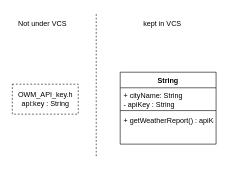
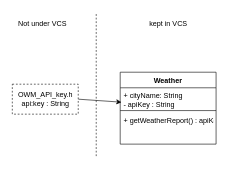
- <mxCell id="10" value="kept in VCS" style="text;html=1;align=center;verticalAlign=middle;resizable=0;points=[];autosize=1;" parent="1" vertex="1"><mxGeometry x="230" y="30" width="80" height="20" as="geometry" /></mxCell>
+ <mxCell id="10" value="kept in VCS" style="text;html=1;align=center;verticalAlign=middle;resizable=0;points=[];autosize=1;" parent="1" vertex="1"><mxGeometry x="240" y="30" width="80" height="20" as="geometry" /></mxCell>
- <mxCell id="4" value="String" style="swimlane;fontStyle=1;align=center;verticalAlign=top;childLayout=stackLayout;horizontal=1;startSize=26;horizontalStack=0;resizeParent=1;resizeParentMax=0;resizeLast=0;collapsible=1;marginBottom=0;" parent="1" vertex="1"><mxGeometry x="200" y="120" width="160" height="120" as="geometry" /></mxCell>
+ <mxCell id="4" value="Weather" style="swimlane;fontStyle=1;align=center;verticalAlign=top;childLayout=stackLayout;horizontal=1;startSize=26;horizontalStack=0;resizeParent=1;resizeParentMax=0;resizeLast=0;collapsible=1;marginBottom=0;" parent="1" vertex="1"><mxGeometry x="200" y="120" width="160" height="120" as="geometry" /></mxCell>
+ <mxCell id="2" style="rounded=0;orthogonalLoop=1;jettySize=auto;html=1;exitX=1;exitY=0.5;exitDx=0;exitDy=0;entryX=0.013;entryY=0.706;entryDx=0;entryDy=0;entryPerimeter=0;" parent="1" source="3" target="5" edge="1"><mxGeometry relative="1" as="geometry" /></mxCell>
